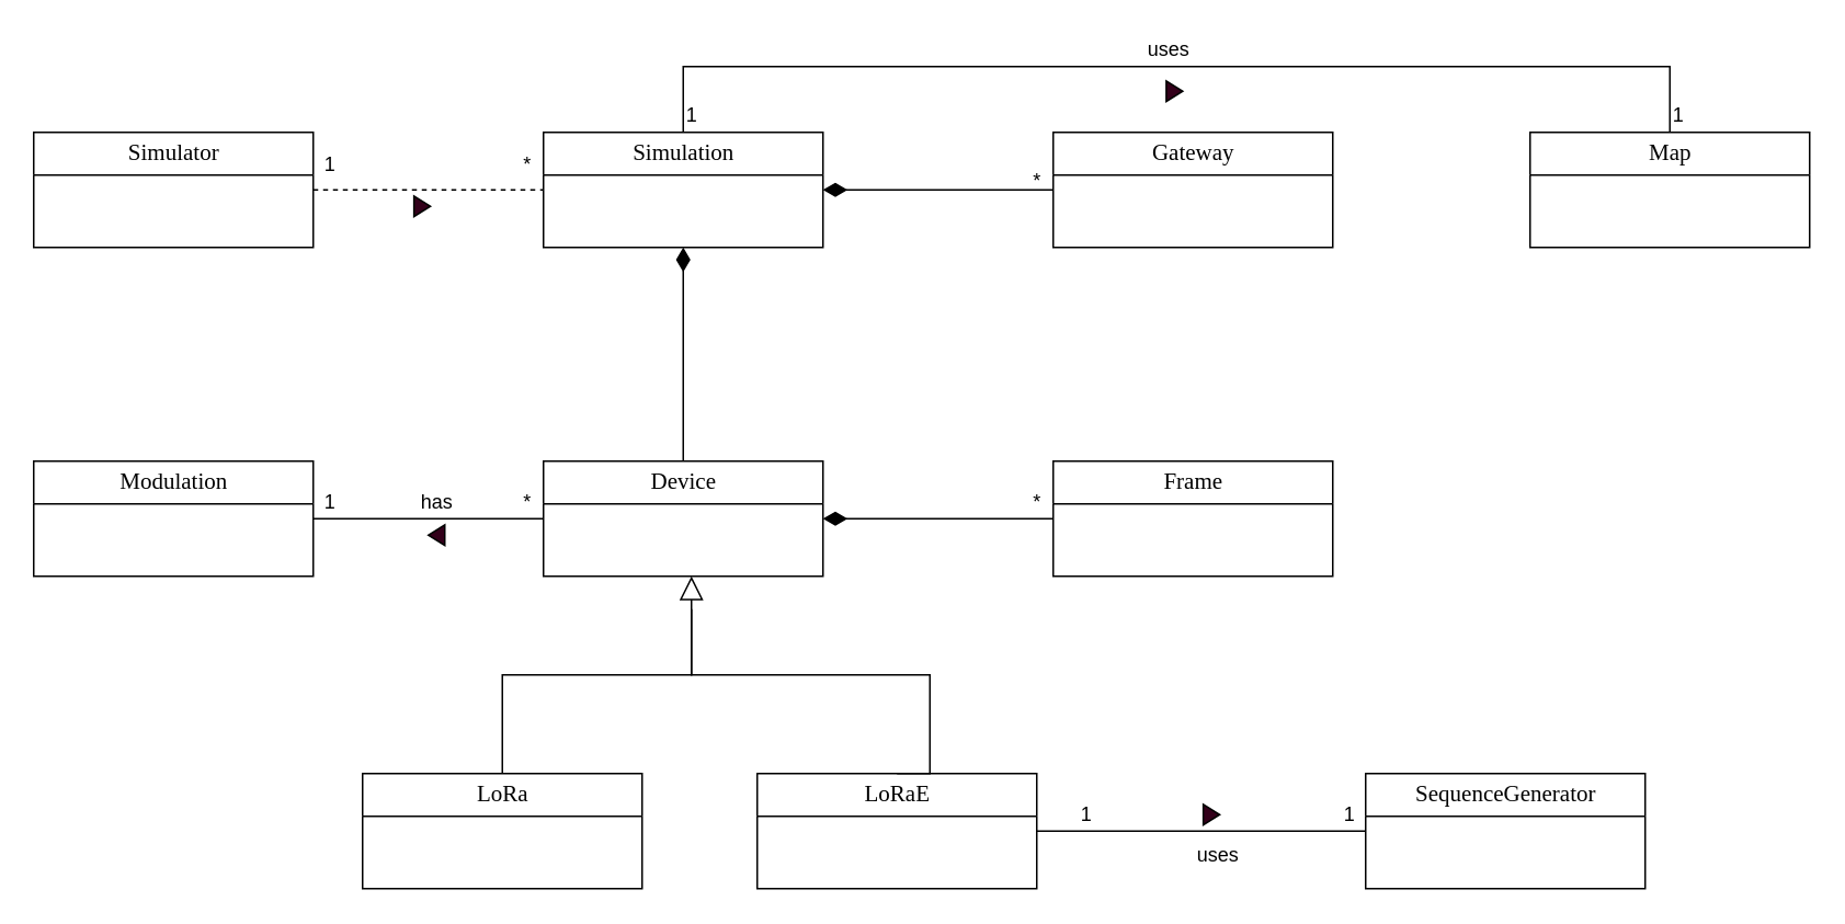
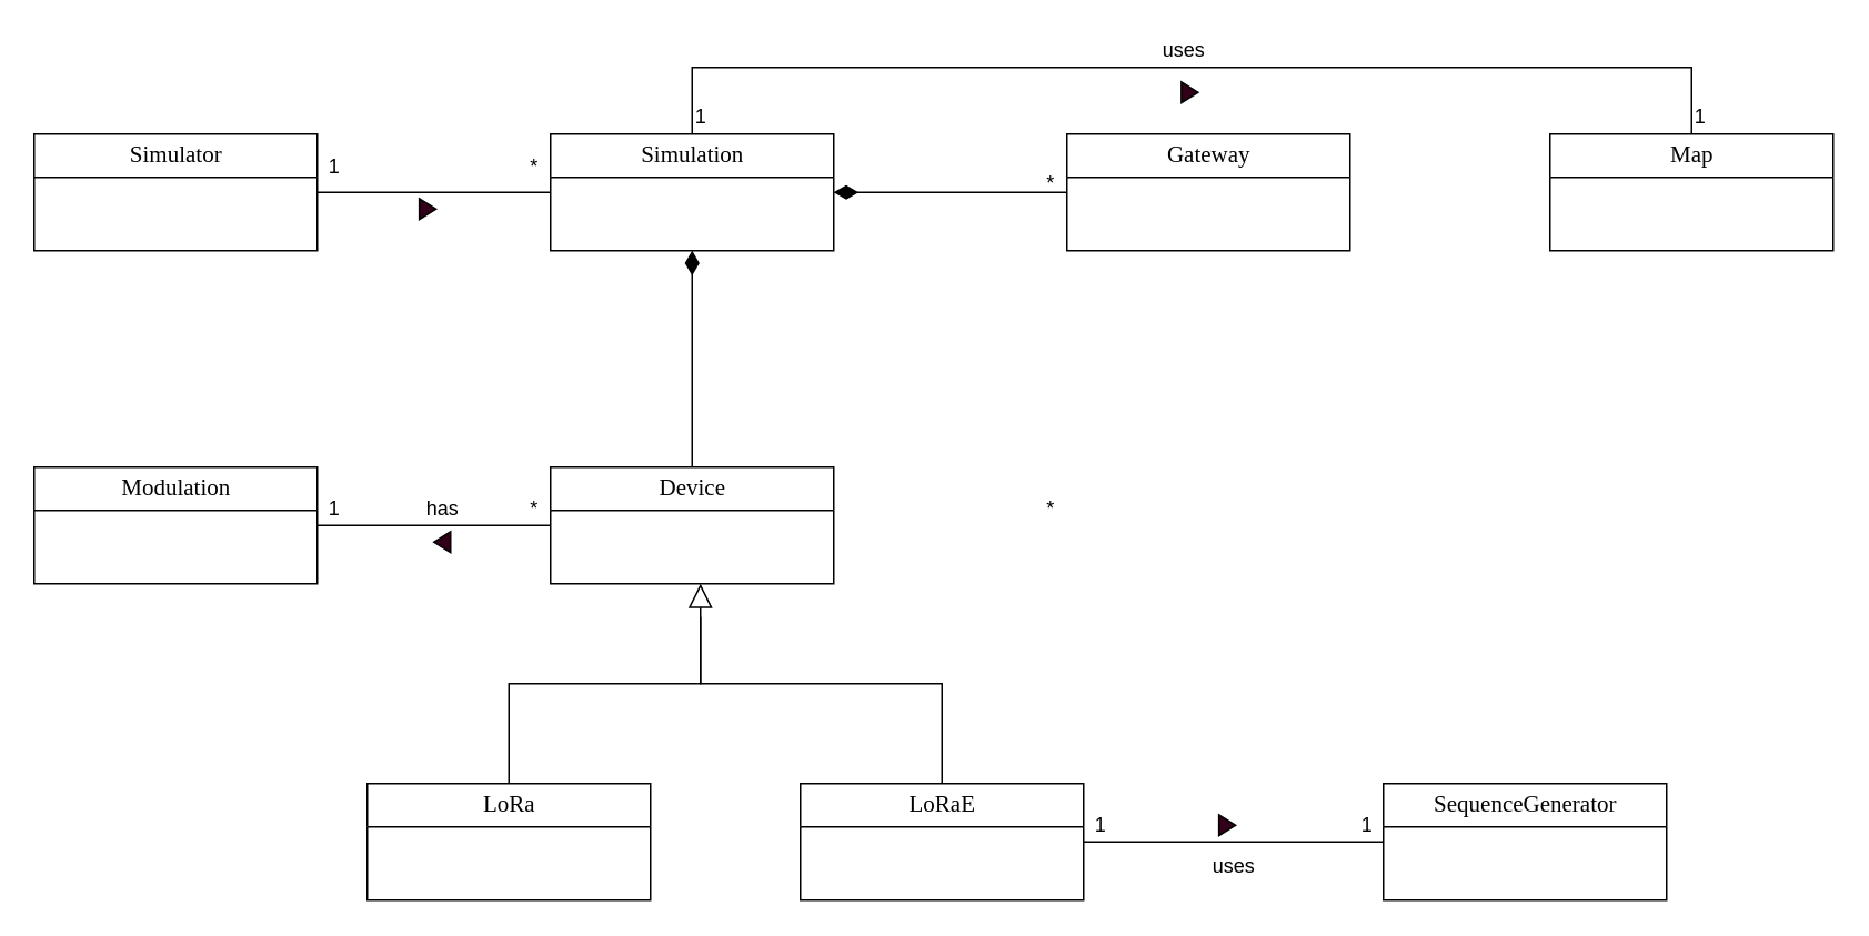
- <mxCell id="2" style="edgeStyle=orthogonalEdgeStyle;rounded=0;orthogonalLoop=1;jettySize=auto;html=1;exitX=1;exitY=0.5;exitDx=0;exitDy=0;entryX=0;entryY=0.5;entryDx=0;entryDy=0;endArrow=none;endFill=0;endSize=12;dashed=1;" edge="1" parent="1" source="3" target="5"><mxGeometry relative="1" as="geometry" /></mxCell>
+ <mxCell id="2" style="edgeStyle=orthogonalEdgeStyle;rounded=0;orthogonalLoop=1;jettySize=auto;html=1;exitX=1;exitY=0.5;exitDx=0;exitDy=0;entryX=0;entryY=0.5;entryDx=0;entryDy=0;endArrow=none;endFill=0;endSize=12;" edge="1" parent="1" source="3" target="5"><mxGeometry relative="1" as="geometry" /></mxCell>
- <mxCell id="18" style="edgeStyle=orthogonalEdgeStyle;rounded=0;orthogonalLoop=1;jettySize=auto;html=1;exitX=0;exitY=0.5;exitDx=0;exitDy=0;entryX=1;entryY=0.5;entryDx=0;entryDy=0;endArrow=diamondThin;endFill=1;endSize=12;" edge="1" parent="1" source="19" target="11"><mxGeometry relative="1" as="geometry" /></mxCell>
- <mxCell id="19" value="&lt;font style=&quot;font-size: 14px&quot;&gt;Frame&lt;/font&gt;" style="swimlane;html=1;fontStyle=0;childLayout=stackLayout;horizontal=1;startSize=26;fillColor=none;horizontalStack=0;resizeParent=1;resizeLast=0;collapsible=1;marginBottom=0;swimlaneFillColor=#ffffff;rounded=0;shadow=0;comic=0;labelBackgroundColor=none;strokeWidth=1;fontFamily=Verdana;fontSize=10;align=center;" vertex="1" parent="1"><mxGeometry x="640" y="280" width="170" height="70" as="geometry" /></mxCell>
- <mxCell id="16" value="&lt;font style=&quot;font-size: 14px&quot;&gt;LoRaE&lt;/font&gt;" style="swimlane;html=1;fontStyle=0;childLayout=stackLayout;horizontal=1;startSize=26;fillColor=none;horizontalStack=0;resizeParent=1;resizeLast=0;collapsible=1;marginBottom=0;swimlaneFillColor=#ffffff;rounded=0;shadow=0;comic=0;labelBackgroundColor=none;strokeWidth=1;fontFamily=Verdana;fontSize=10;align=center;" vertex="1" parent="1"><mxGeometry x="460" y="470" width="170" height="70" as="geometry" /></mxCell>
+ <mxCell id="16" value="&lt;font style=&quot;font-size: 14px&quot;&gt;LoRaE&lt;/font&gt;" style="swimlane;html=1;fontStyle=0;childLayout=stackLayout;horizontal=1;startSize=26;fillColor=none;horizontalStack=0;resizeParent=1;resizeLast=0;collapsible=1;marginBottom=0;swimlaneFillColor=#ffffff;rounded=0;shadow=0;comic=0;labelBackgroundColor=none;strokeWidth=1;fontFamily=Verdana;fontSize=10;align=center;" vertex="1" parent="1"><mxGeometry x="480" y="470" width="170" height="70" as="geometry" /></mxCell>
